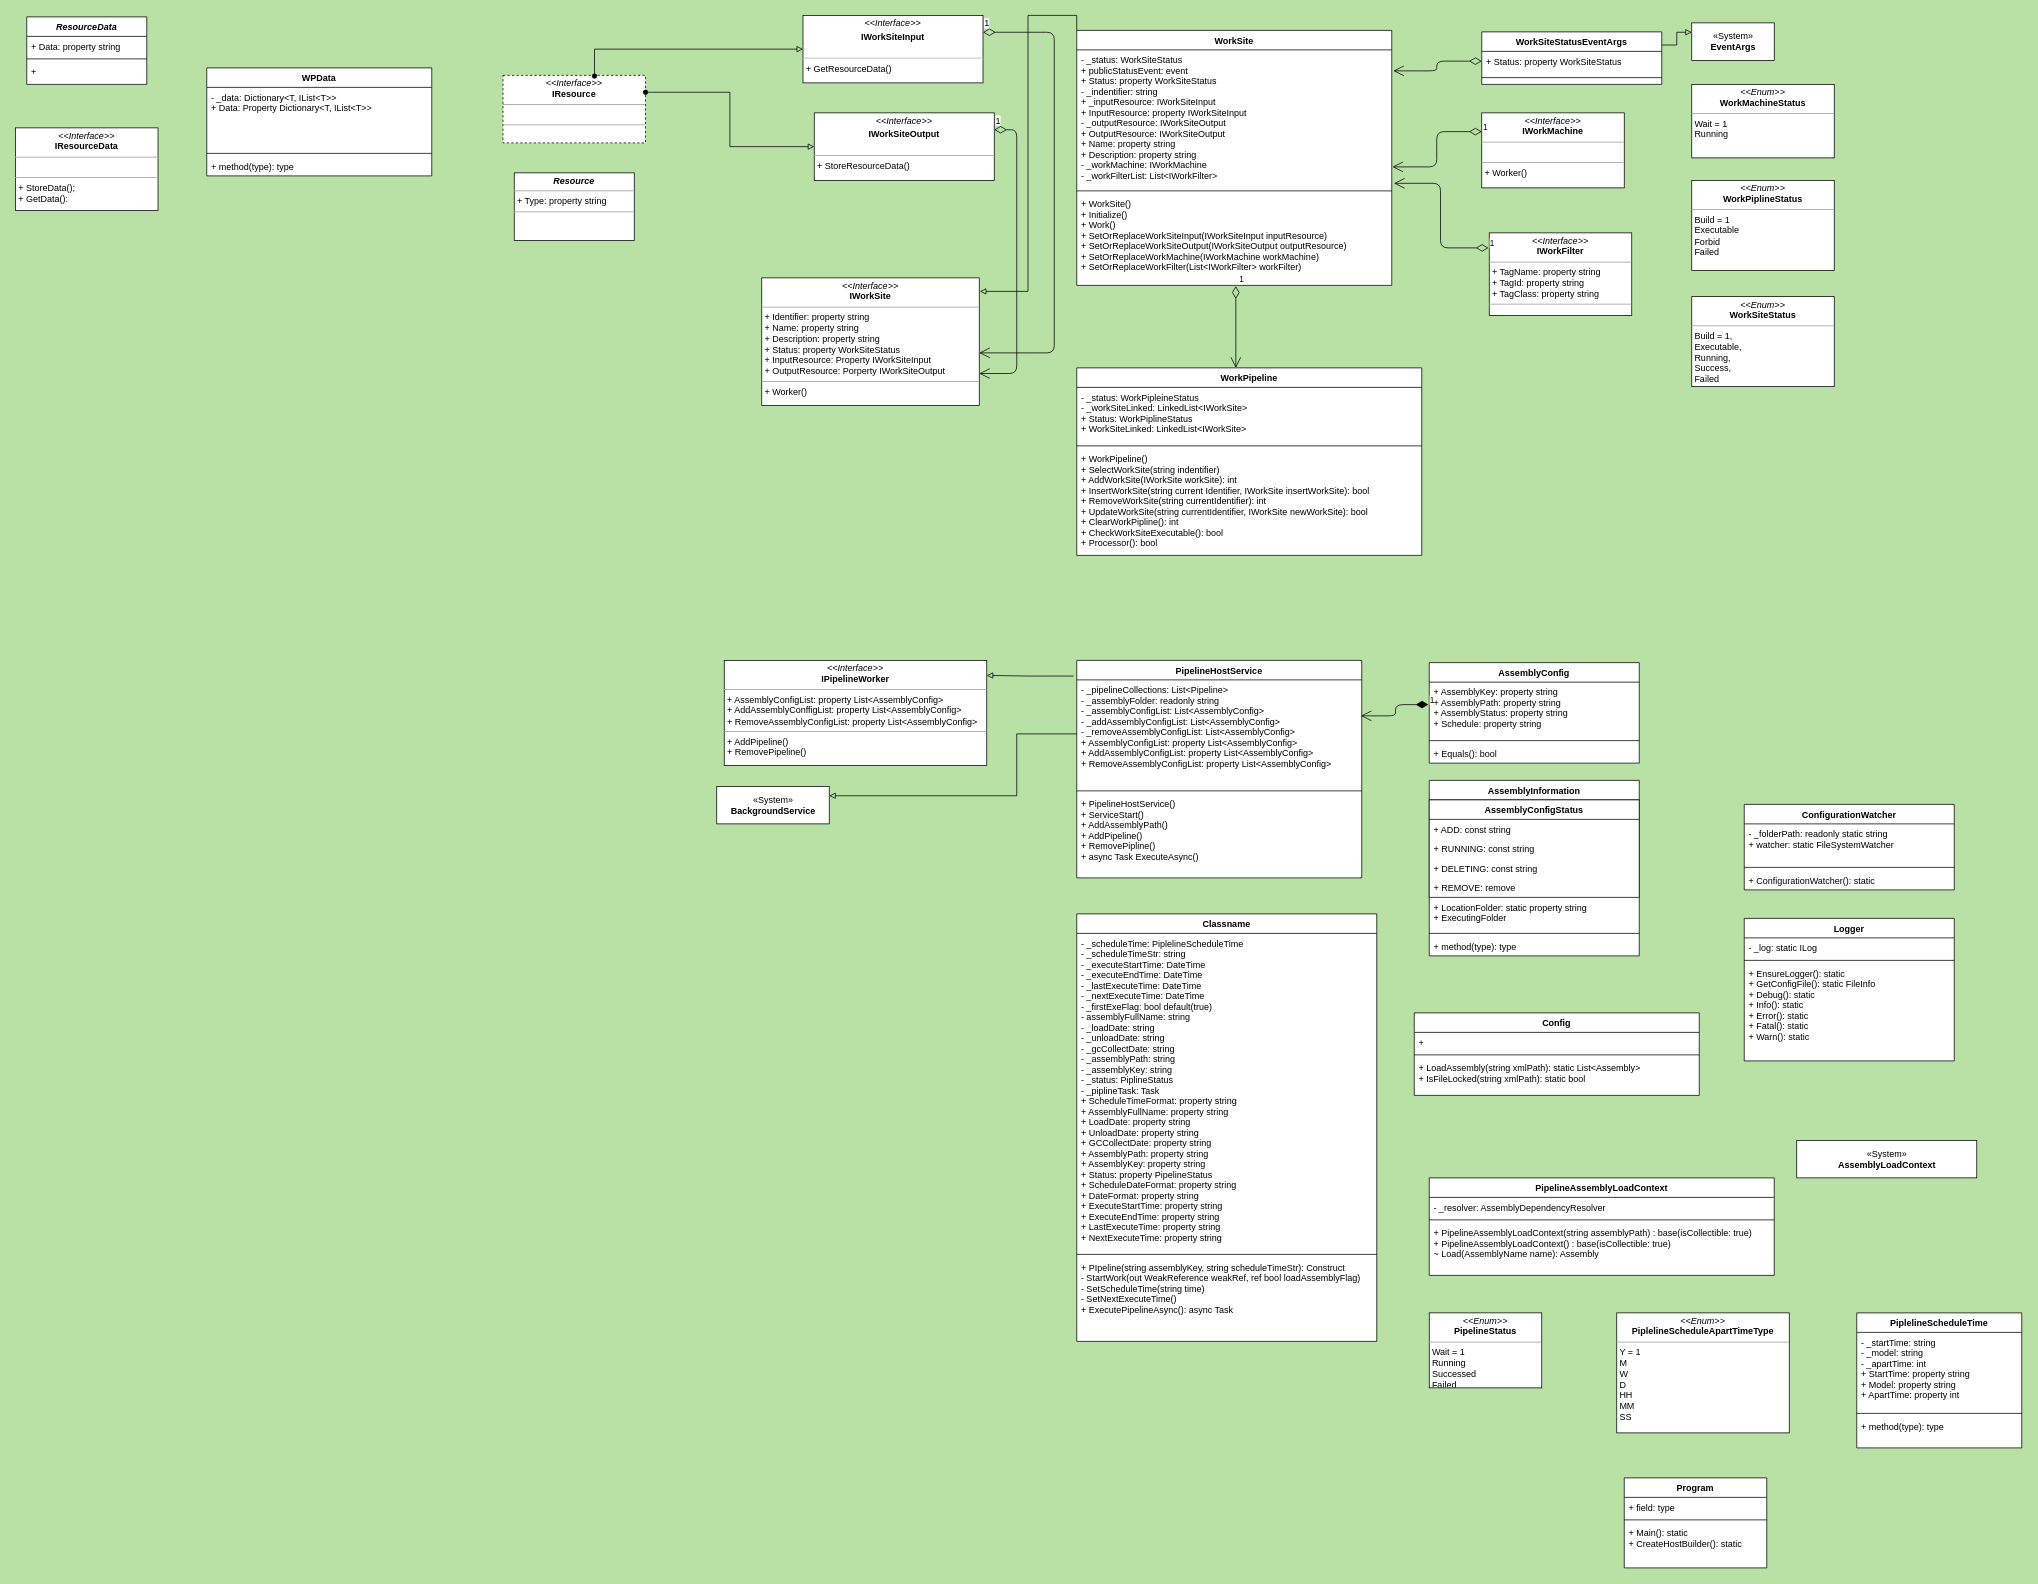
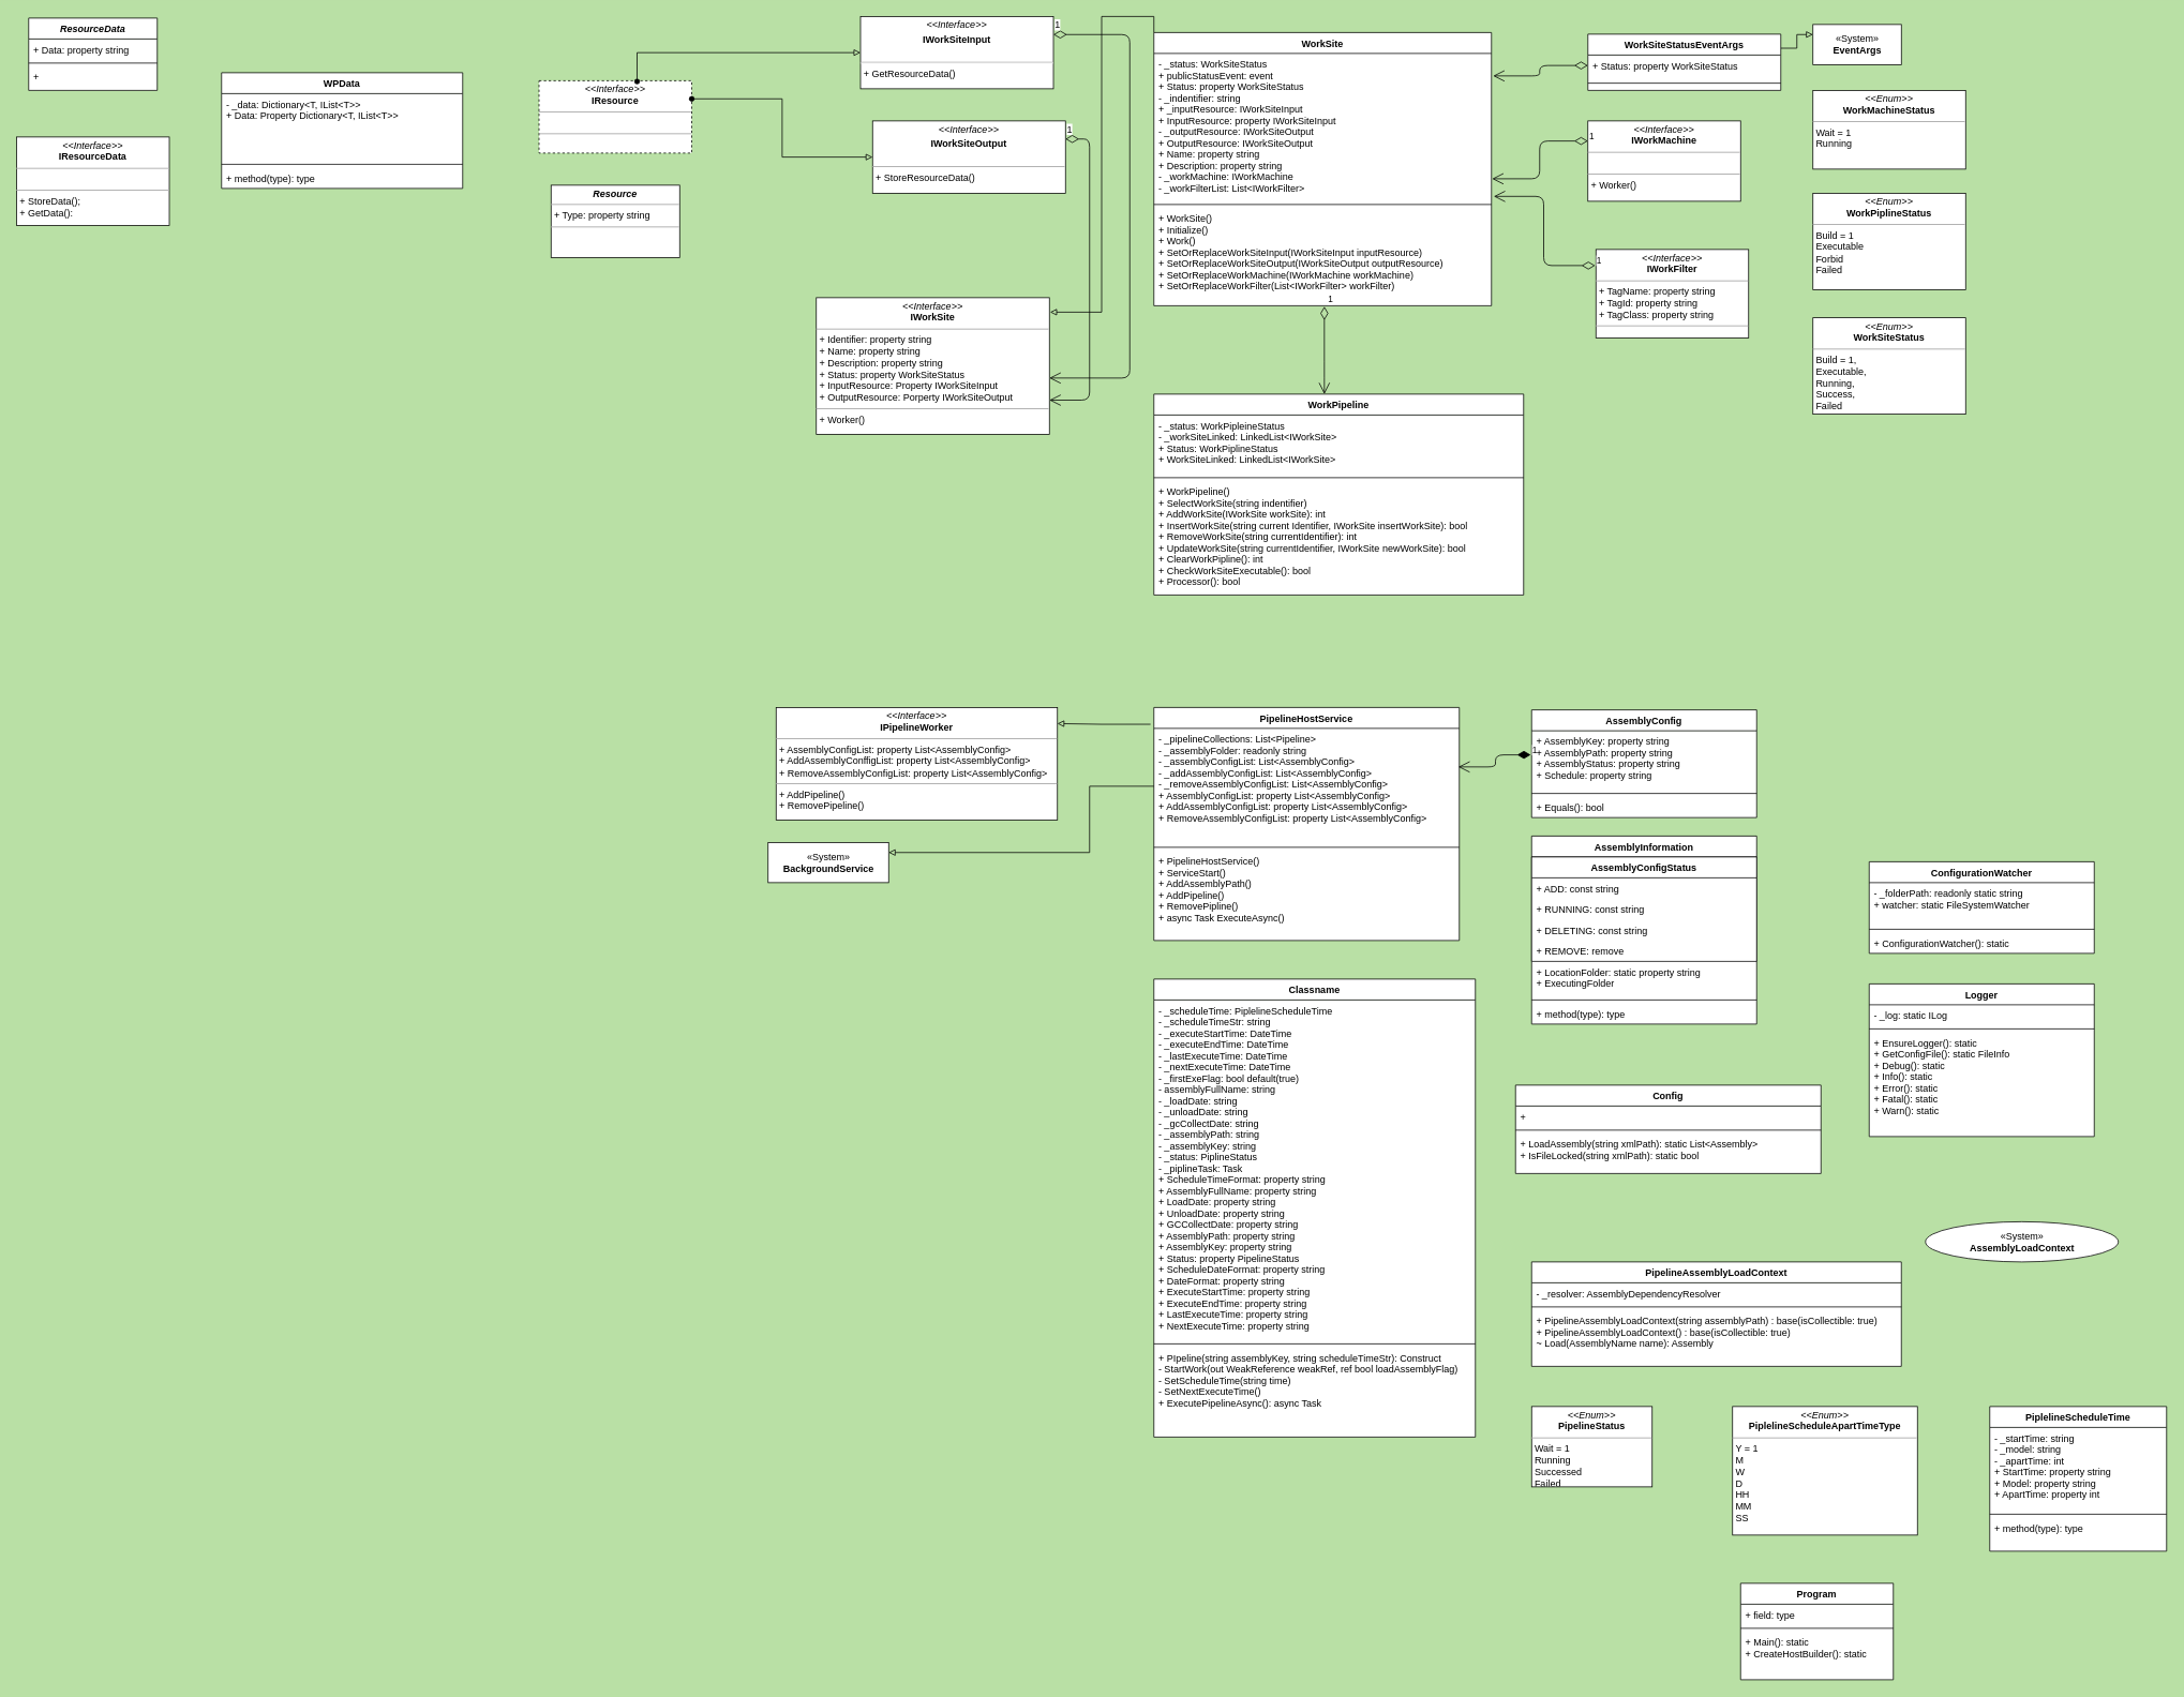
- <mxCell id="72" value="«System»&lt;br&gt;&lt;b&gt;AssemblyLoadContext&lt;/b&gt;" style="html=1;fillColor=#ffffff;gradientColor=none;" parent="1" vertex="1"><mxGeometry x="2395" y="1520" width="240" height="50" as="geometry" /></mxCell>
+ <mxCell id="72" value="«System»&lt;br&gt;&lt;b&gt;AssemblyLoadContext&lt;/b&gt;" style="ellipse;html=1;fillColor=#ffffff;gradientColor=none;" parent="1" vertex="1"><mxGeometry x="2395" y="1520" width="240" height="50" as="geometry" /></mxCell>
